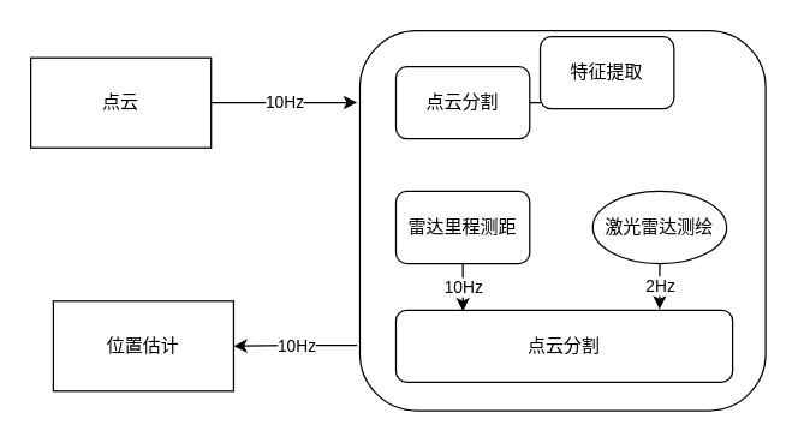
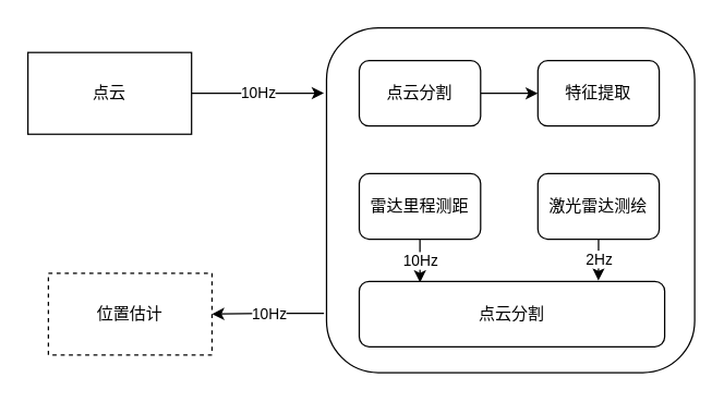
- <mxCell id="9" value="特征提取" style="rounded=1;whiteSpace=wrap;html=1;" vertex="1" parent="1"><mxGeometry x="359" y="24" width="89" height="48" as="geometry" /></mxCell>
+ <mxCell id="9" value="特征提取" style="rounded=1;whiteSpace=wrap;html=1;" vertex="1" parent="1"><mxGeometry x="394" y="44" width="89" height="48" as="geometry" /></mxCell>
- <mxCell id="13" value="激光雷达测绘" style="ellipse;whiteSpace=wrap;html=1;" vertex="1" parent="1"><mxGeometry x="394" y="127" width="89" height="48" as="geometry" /></mxCell>
+ <mxCell id="13" value="激光雷达测绘" style="rounded=1;whiteSpace=wrap;html=1;" vertex="1" parent="1"><mxGeometry x="394" y="127" width="89" height="48" as="geometry" /></mxCell>
- <mxCell id="6" value="位置估计" style="rounded=0;whiteSpace=wrap;html=1;" vertex="1" parent="1"><mxGeometry x="35" y="200" width="120" height="60" as="geometry" /></mxCell>
+ <mxCell id="6" value="位置估计" style="rounded=0;whiteSpace=wrap;html=1;dashed=1;" vertex="1" parent="1"><mxGeometry x="35" y="200" width="120" height="60" as="geometry" /></mxCell>
